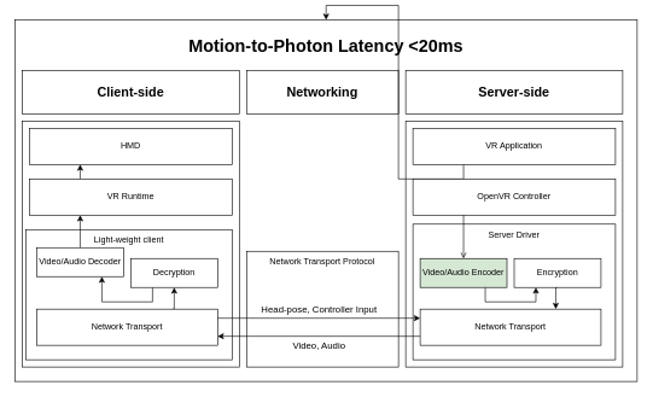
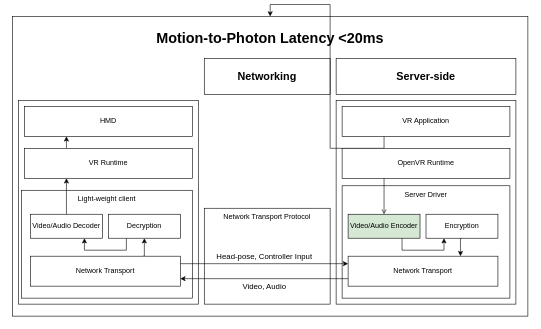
- <mxCell id="5" value="&lt;h2&gt;Client-side&lt;/h2&gt;" style="rounded=0;whiteSpace=wrap;html=1;" vertex="1" parent="1"><mxGeometry x="30" y="90" width="300" height="60" as="geometry" /></mxCell>
- <mxCell id="19" value="OpenVR Controller" style="rounded=0;whiteSpace=wrap;html=1;" vertex="1" parent="1"><mxGeometry x="570" y="240" width="280" height="50" as="geometry" /></mxCell>
+ <mxCell id="19" value="OpenVR Runtime" style="rounded=0;whiteSpace=wrap;html=1;" vertex="1" parent="1"><mxGeometry x="570" y="240" width="280" height="50" as="geometry" /></mxCell>
- <mxCell id="12" value="Video/Audio Decoder" style="rounded=0;whiteSpace=wrap;html=1;" vertex="1" parent="1"><mxGeometry x="50" y="335" width="120" height="40" as="geometry" /></mxCell>
+ <mxCell id="12" value="Video/Audio Decoder" style="rounded=0;whiteSpace=wrap;html=1;" vertex="1" parent="1"><mxGeometry x="50" y="350" width="120" height="40" as="geometry" /></mxCell>
